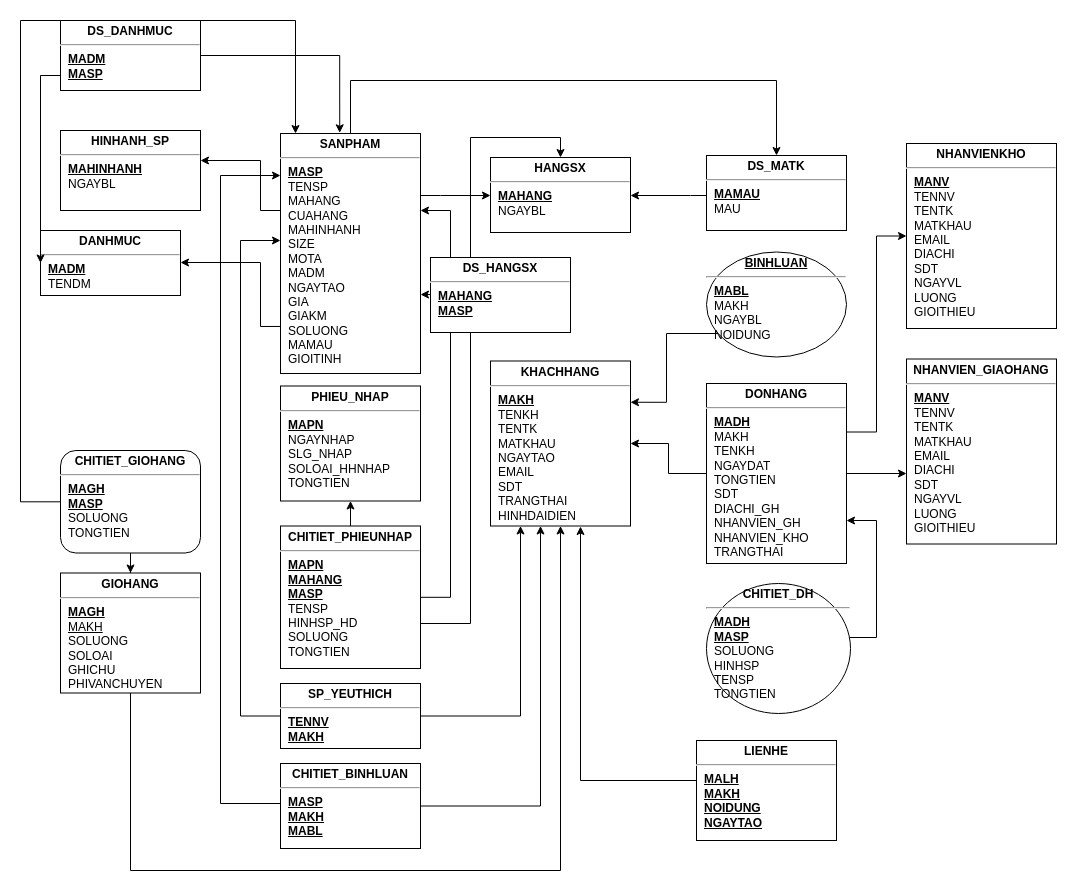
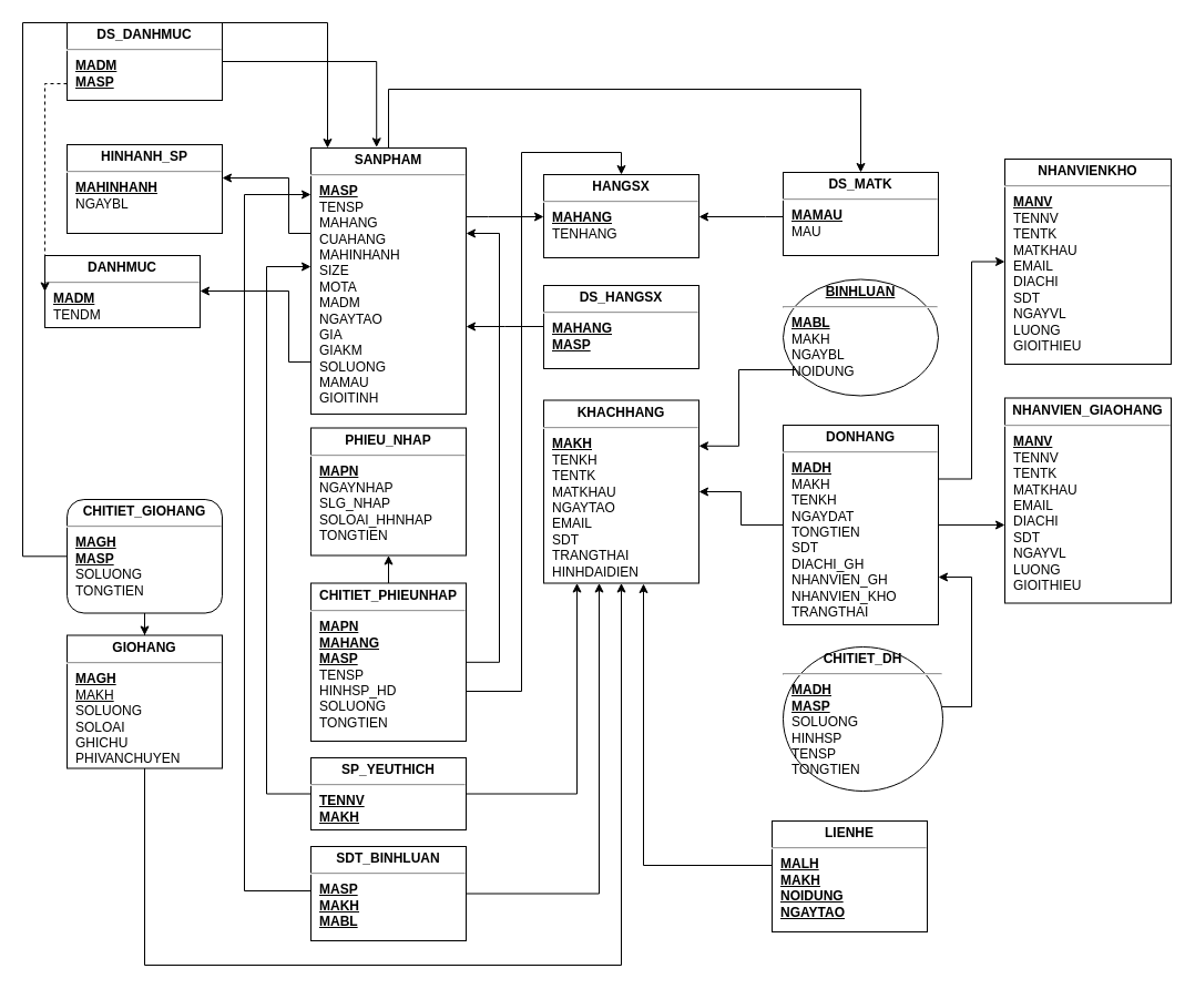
- <mxCell id="33" style="edgeStyle=orthogonalEdgeStyle;rounded=0;orthogonalLoop=1;jettySize=auto;html=1;entryX=0;entryY=0.5;entryDx=0;entryDy=0;fillColor=#FFFFFF;" parent="1" source="35" target="2" edge="1"><mxGeometry relative="1" as="geometry"><Array as="points"><mxPoint x="40" y="75" /><mxPoint x="40" y="262" /></Array></mxGeometry></mxCell>
+ <mxCell id="33" style="edgeStyle=orthogonalEdgeStyle;rounded=0;orthogonalLoop=1;jettySize=auto;html=1;entryX=0;entryY=0.5;entryDx=0;entryDy=0;fillColor=#FFFFFF;dashed=1;" parent="1" source="35" target="2" edge="1"><mxGeometry relative="1" as="geometry"><Array as="points"><mxPoint x="40" y="75" /><mxPoint x="40" y="262" /></Array></mxGeometry></mxCell>
- <mxCell id="16" value="&lt;p style=&quot;margin: 4px 0px 0px ; text-align: center&quot;&gt;&lt;b&gt;HANGSX&lt;/b&gt;&lt;/p&gt;&lt;hr&gt;&lt;p style=&quot;margin: 0px ; margin-left: 8px&quot;&gt;&lt;b&gt;&lt;u&gt;MAHANG&lt;/u&gt;&lt;/b&gt;&lt;/p&gt;&lt;p style=&quot;margin: 0px ; margin-left: 8px&quot;&gt;NGAYBL&lt;/p&gt;" style="verticalAlign=top;align=left;overflow=fill;fontSize=12;fontFamily=Helvetica;html=1;rounded=0;shadow=0;comic=0;labelBackgroundColor=none;strokeWidth=1;fillColor=#FFFFFF;" parent="1" vertex="1"><mxGeometry x="490" y="157" width="140" height="75" as="geometry" /></mxCell>
+ <mxCell id="16" value="&lt;p style=&quot;margin: 4px 0px 0px ; text-align: center&quot;&gt;&lt;b&gt;HANGSX&lt;/b&gt;&lt;/p&gt;&lt;hr&gt;&lt;p style=&quot;margin: 0px ; margin-left: 8px&quot;&gt;&lt;b&gt;&lt;u&gt;MAHANG&lt;/u&gt;&lt;/b&gt;&lt;/p&gt;&lt;p style=&quot;margin: 0px ; margin-left: 8px&quot;&gt;TENHANG&lt;/p&gt;" style="verticalAlign=top;align=left;overflow=fill;fontSize=12;fontFamily=Helvetica;html=1;rounded=0;shadow=0;comic=0;labelBackgroundColor=none;strokeWidth=1;fillColor=#FFFFFF;" parent="1" vertex="1"><mxGeometry x="490" y="157" width="140" height="75" as="geometry" /></mxCell>
- <mxCell id="38" value="&lt;p style=&quot;margin: 4px 0px 0px ; text-align: center&quot;&gt;&lt;b&gt;DS_HANGSX&lt;/b&gt;&lt;/p&gt;&lt;hr&gt;&lt;p style=&quot;margin: 0px ; margin-left: 8px&quot;&gt;&lt;b&gt;&lt;u&gt;MAHANG&lt;/u&gt;&lt;/b&gt;&lt;/p&gt;&lt;p style=&quot;margin: 0px ; margin-left: 8px&quot;&gt;&lt;b&gt;&lt;u&gt;MASP&lt;/u&gt;&lt;/b&gt;&lt;/p&gt;" style="verticalAlign=top;align=left;overflow=fill;fontSize=12;fontFamily=Helvetica;html=1;rounded=0;shadow=0;comic=0;labelBackgroundColor=none;strokeWidth=1;fillColor=#FFFFFF;" parent="1" vertex="1"><mxGeometry x="430" y="257" width="140" height="75" as="geometry" /></mxCell>
+ <mxCell id="38" value="&lt;p style=&quot;margin: 4px 0px 0px ; text-align: center&quot;&gt;&lt;b&gt;DS_HANGSX&lt;/b&gt;&lt;/p&gt;&lt;hr&gt;&lt;p style=&quot;margin: 0px ; margin-left: 8px&quot;&gt;&lt;b&gt;&lt;u&gt;MAHANG&lt;/u&gt;&lt;/b&gt;&lt;/p&gt;&lt;p style=&quot;margin: 0px ; margin-left: 8px&quot;&gt;&lt;b&gt;&lt;u&gt;MASP&lt;/u&gt;&lt;/b&gt;&lt;/p&gt;" style="verticalAlign=top;align=left;overflow=fill;fontSize=12;fontFamily=Helvetica;html=1;rounded=0;shadow=0;comic=0;labelBackgroundColor=none;strokeWidth=1;fillColor=#FFFFFF;" parent="1" vertex="1"><mxGeometry x="490" y="257" width="140" height="75" as="geometry" /></mxCell>
- <mxCell id="5" value="&lt;p style=&quot;margin: 4px 0px 0px ; text-align: center&quot;&gt;&lt;b&gt;CHITIET_BINHLUAN&lt;/b&gt;&lt;/p&gt;&lt;hr&gt;&lt;p style=&quot;margin: 0px ; margin-left: 8px&quot;&gt;&lt;b&gt;&lt;u&gt;MASP&lt;/u&gt;&lt;/b&gt;&lt;/p&gt;&lt;p style=&quot;margin: 0px ; margin-left: 8px&quot;&gt;&lt;b&gt;&lt;u&gt;MAKH&lt;/u&gt;&lt;/b&gt;&lt;/p&gt;&lt;p style=&quot;margin: 0px ; margin-left: 8px&quot;&gt;&lt;b&gt;&lt;u&gt;MABL&lt;/u&gt;&lt;/b&gt;&lt;/p&gt;" style="verticalAlign=top;align=left;overflow=fill;fontSize=12;fontFamily=Helvetica;html=1;rounded=0;shadow=0;comic=0;labelBackgroundColor=none;strokeWidth=1;fillColor=#FFFFFF;" parent="1" vertex="1"><mxGeometry x="280" y="763" width="140" height="85" as="geometry" /></mxCell>
+ <mxCell id="5" value="&lt;p style=&quot;margin: 4px 0px 0px ; text-align: center&quot;&gt;&lt;b&gt;SDT_BINHLUAN&lt;/b&gt;&lt;/p&gt;&lt;hr&gt;&lt;p style=&quot;margin: 0px ; margin-left: 8px&quot;&gt;&lt;b&gt;&lt;u&gt;MASP&lt;/u&gt;&lt;/b&gt;&lt;/p&gt;&lt;p style=&quot;margin: 0px ; margin-left: 8px&quot;&gt;&lt;b&gt;&lt;u&gt;MAKH&lt;/u&gt;&lt;/b&gt;&lt;/p&gt;&lt;p style=&quot;margin: 0px ; margin-left: 8px&quot;&gt;&lt;b&gt;&lt;u&gt;MABL&lt;/u&gt;&lt;/b&gt;&lt;/p&gt;" style="verticalAlign=top;align=left;overflow=fill;fontSize=12;fontFamily=Helvetica;html=1;rounded=0;shadow=0;comic=0;labelBackgroundColor=none;strokeWidth=1;fillColor=#FFFFFF;" parent="1" vertex="1"><mxGeometry x="280" y="763" width="140" height="85" as="geometry" /></mxCell>
